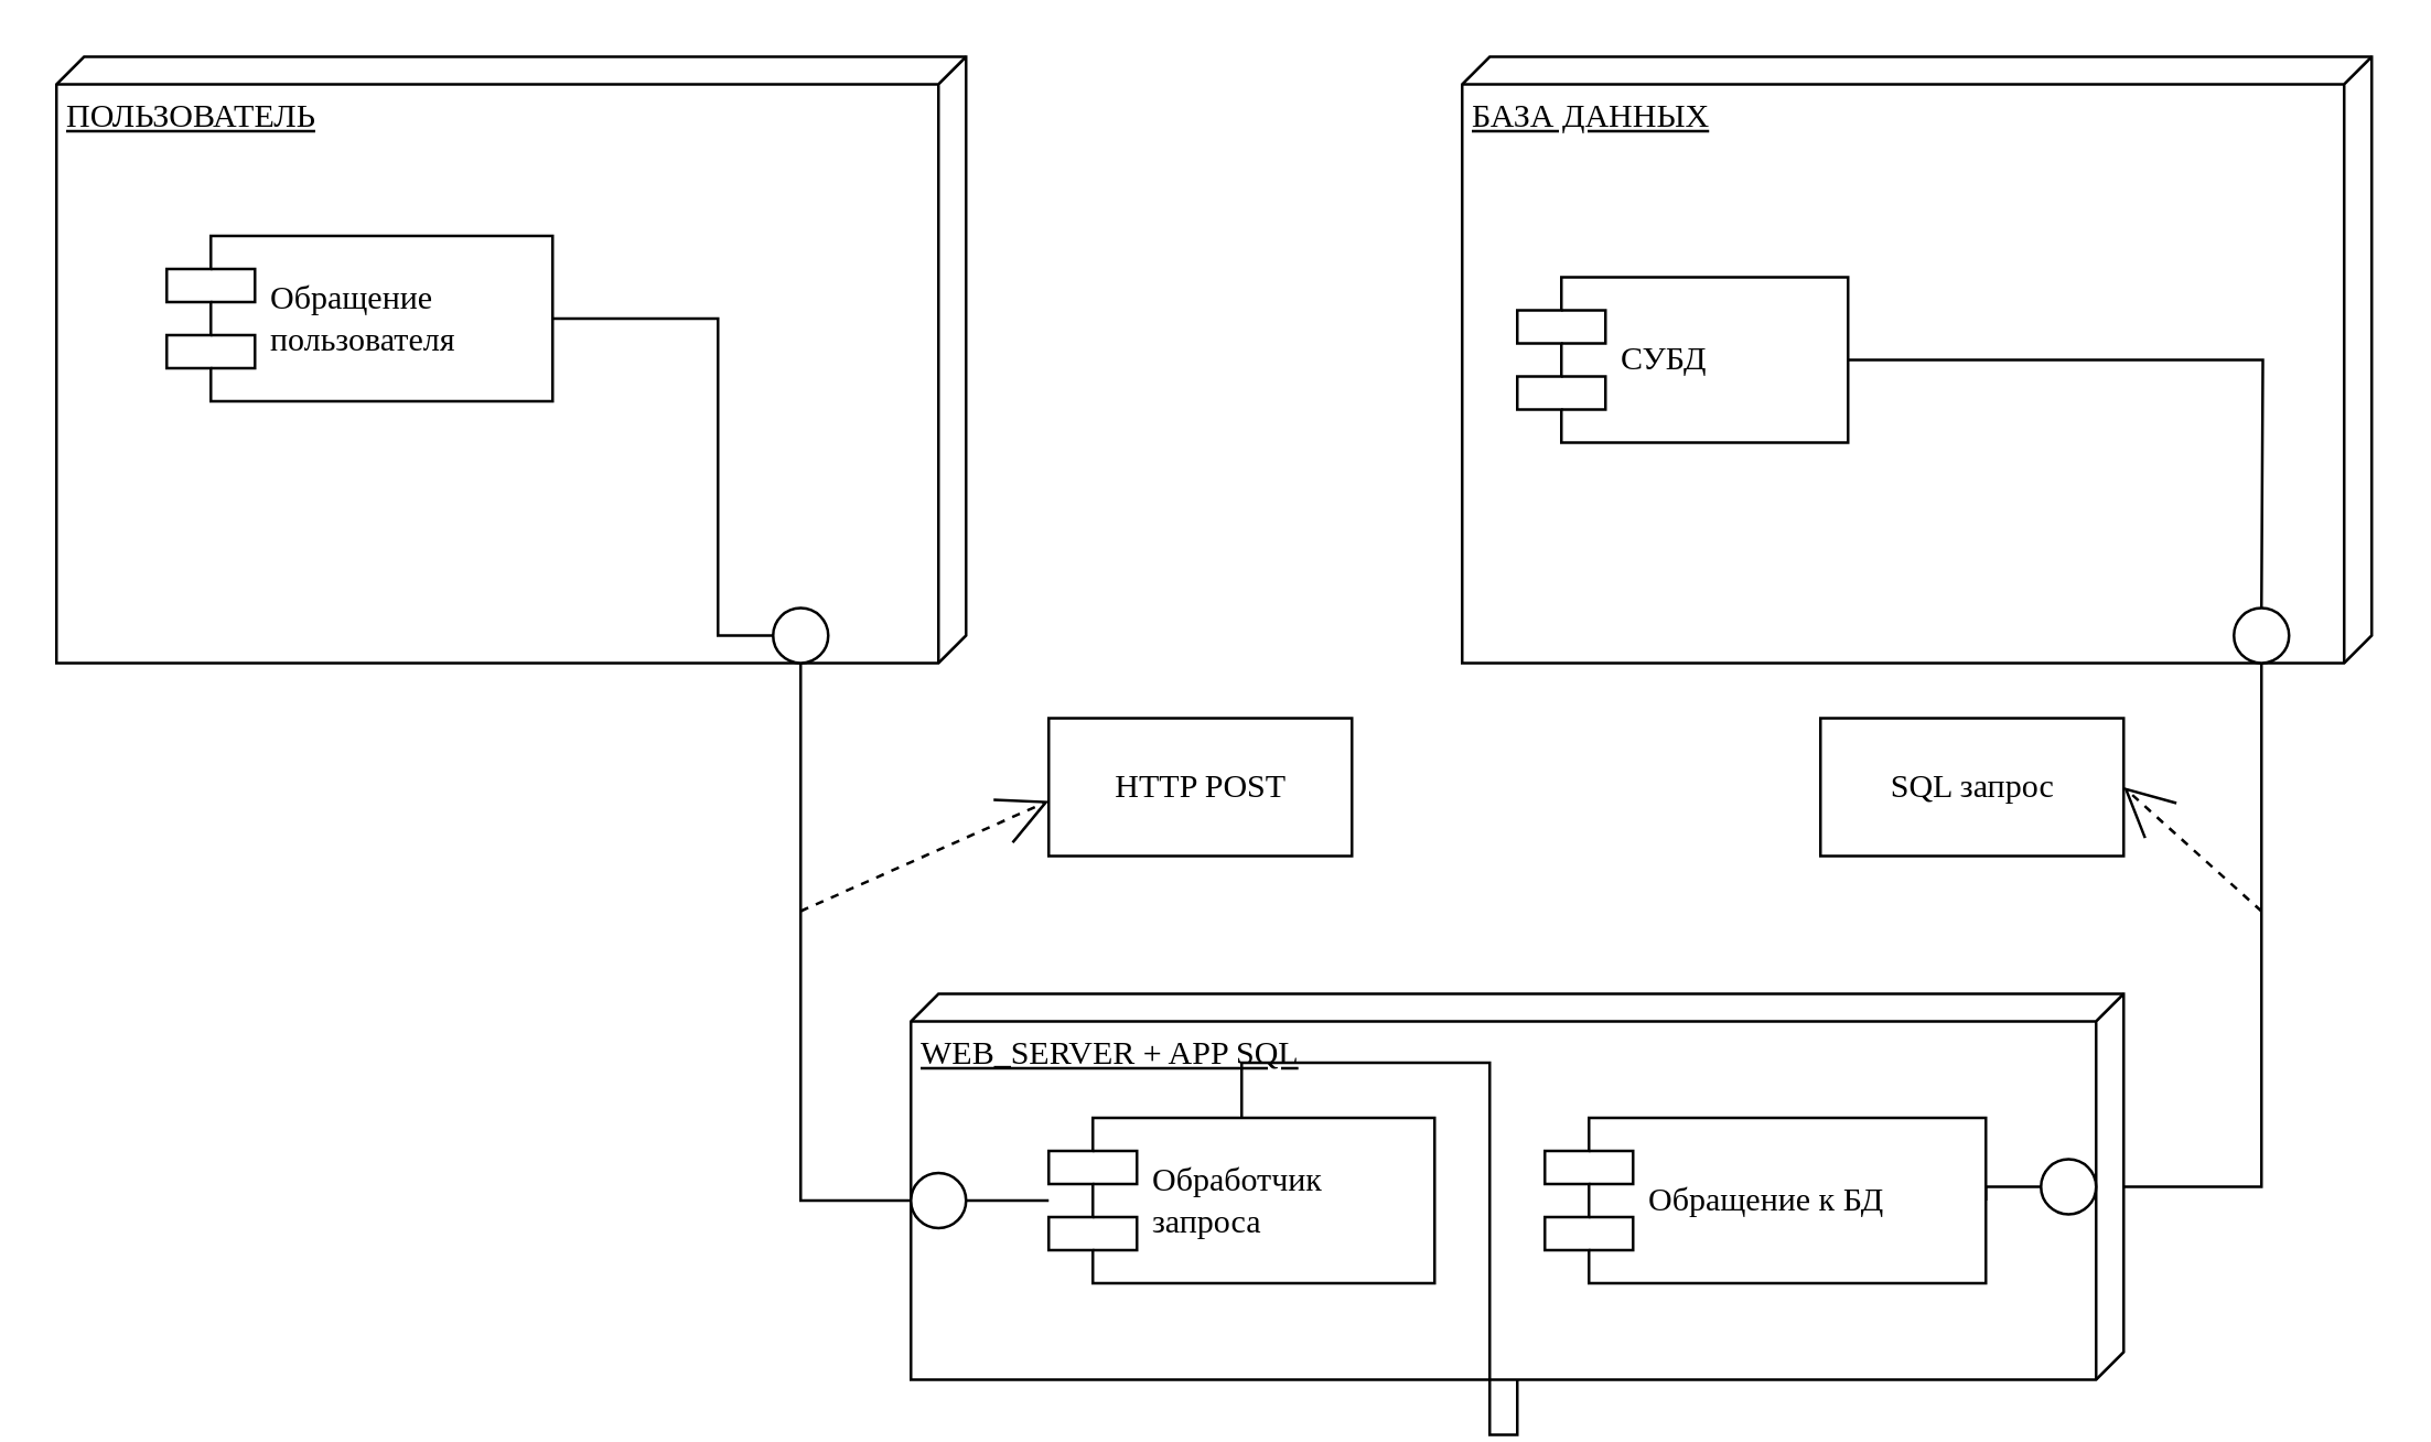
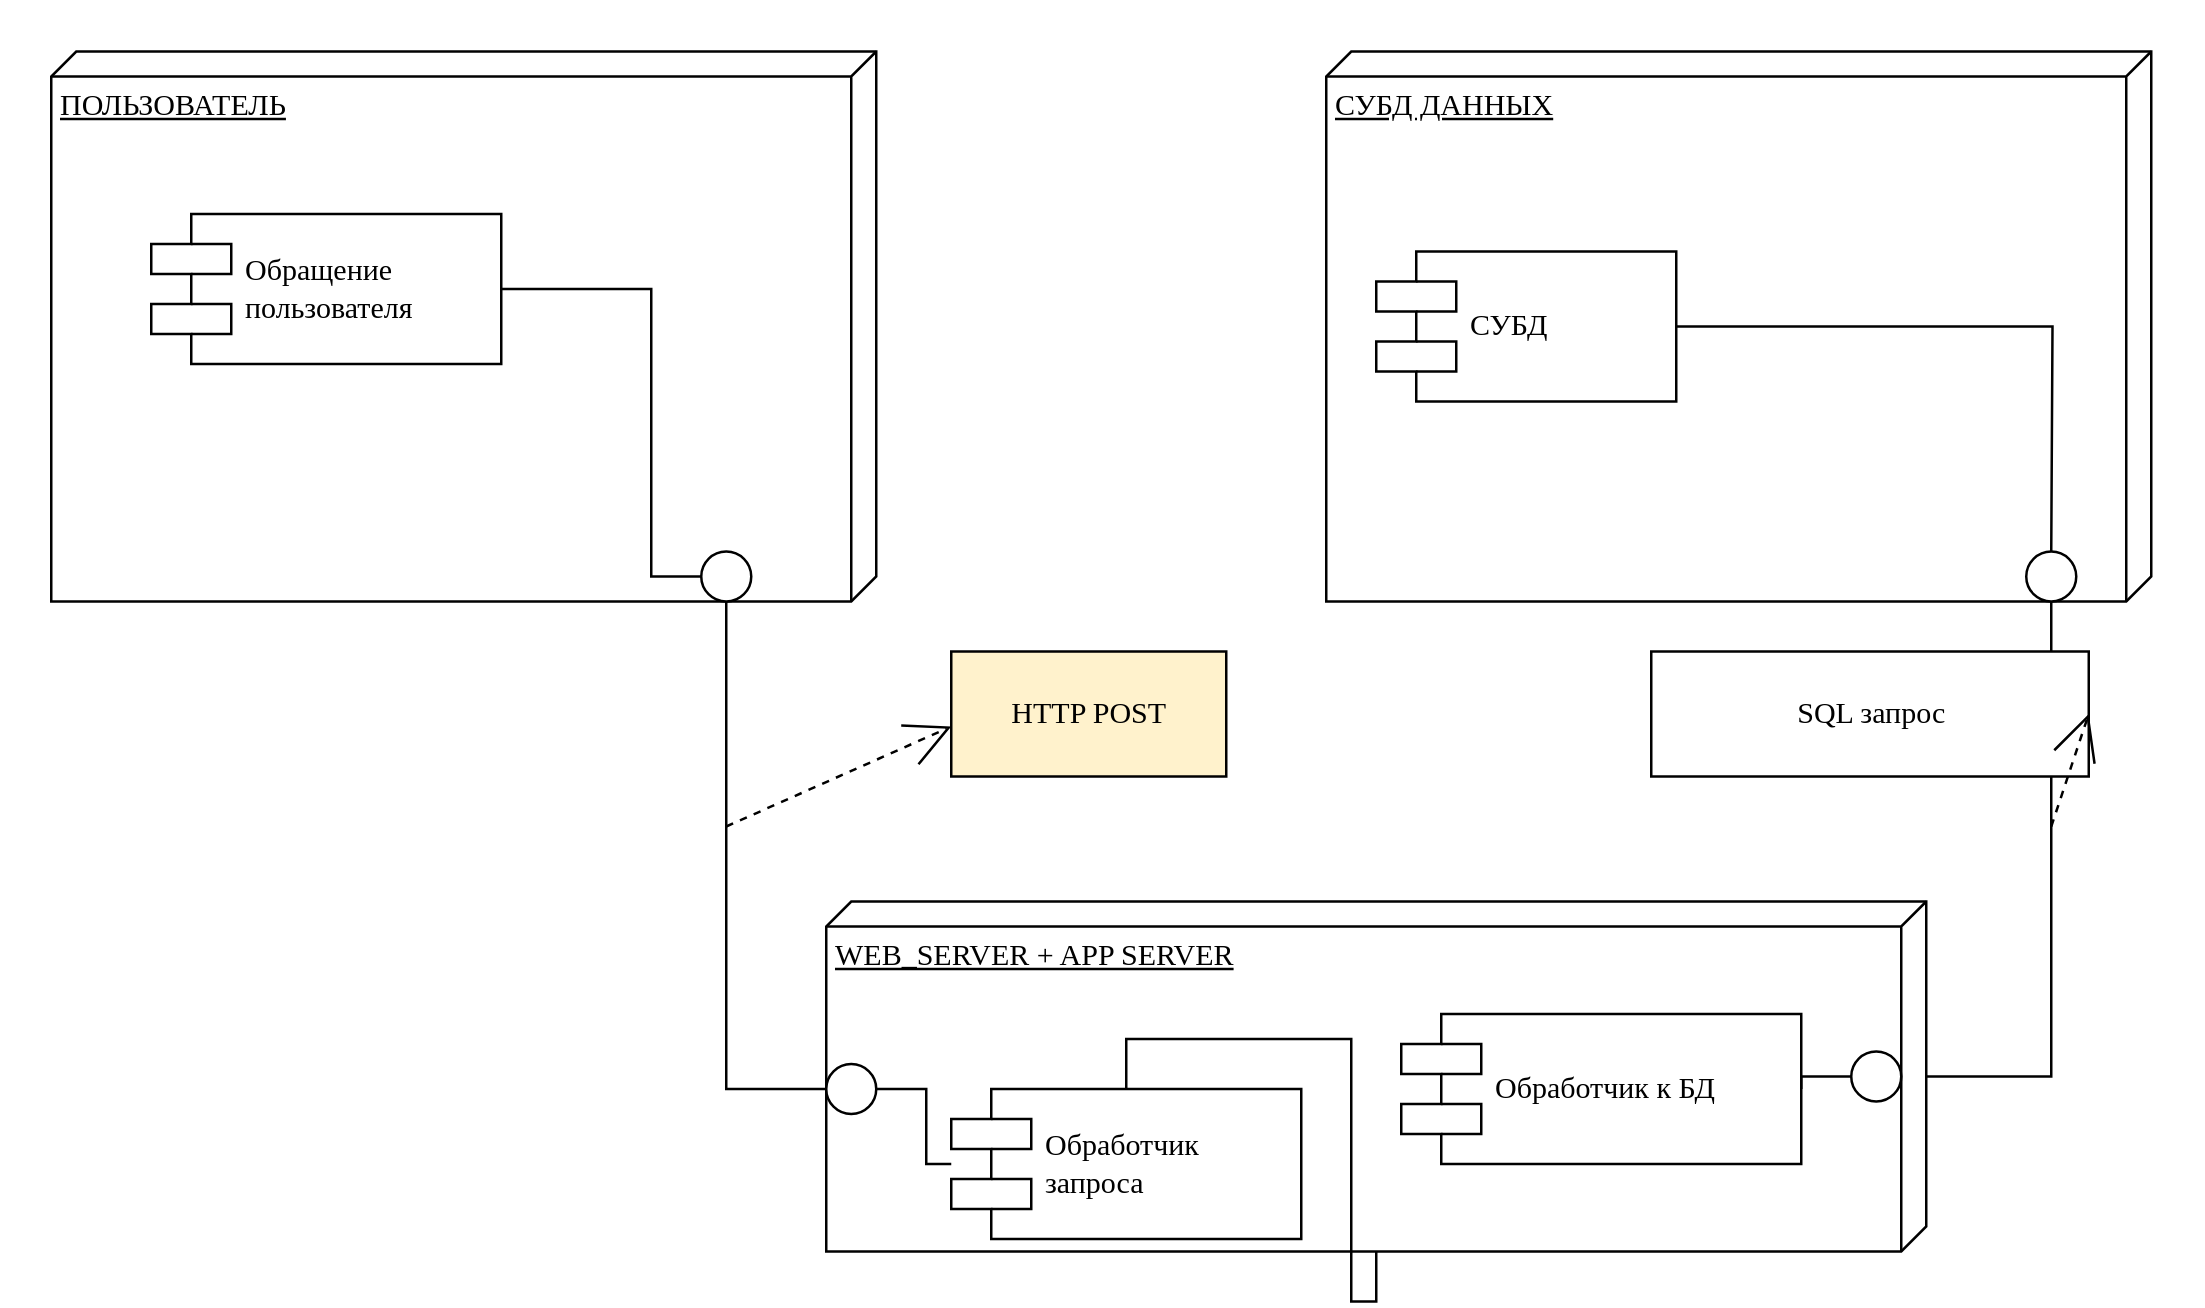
- <mxCell id="3" value="БАЗА ДАННЫХ" style="verticalAlign=top;align=left;spacingTop=8;spacingLeft=2;spacingRight=12;shape=cube;size=10;direction=south;fontStyle=4;html=1;rounded=0;shadow=0;comic=0;labelBackgroundColor=none;strokeWidth=1;fontFamily=Verdana;fontSize=12" parent="1" vertex="1"><mxGeometry x="530" y="20" width="330" height="220" as="geometry" /></mxCell>
+ <mxCell id="3" value="СУБД ДАННЫХ" style="verticalAlign=top;align=left;spacingTop=8;spacingLeft=2;spacingRight=12;shape=cube;size=10;direction=south;fontStyle=4;html=1;rounded=0;shadow=0;comic=0;labelBackgroundColor=none;strokeWidth=1;fontFamily=Verdana;fontSize=12" parent="1" vertex="1"><mxGeometry x="530" y="20" width="330" height="220" as="geometry" /></mxCell>
- <mxCell id="16" value="HTTP POST" style="html=1;rounded=0;shadow=0;comic=0;labelBackgroundColor=none;strokeWidth=1;fontFamily=Verdana;fontSize=12;align=center;" vertex="1" parent="1"><mxGeometry x="380" y="260" width="110" height="50" as="geometry" /></mxCell>
+ <mxCell id="16" value="HTTP POST" style="html=1;rounded=0;shadow=0;comic=0;labelBackgroundColor=none;strokeWidth=1;fontFamily=Verdana;fontSize=12;align=center;fillColor=#fff2cc;" vertex="1" parent="1"><mxGeometry x="380" y="260" width="110" height="50" as="geometry" /></mxCell>
- <mxCell id="22" value="SQL запрос" style="html=1;rounded=0;shadow=0;comic=0;labelBackgroundColor=none;strokeWidth=1;fontFamily=Verdana;fontSize=12;align=center;" vertex="1" parent="1"><mxGeometry x="660" y="260" width="110" height="50" as="geometry" /></mxCell>
+ <mxCell id="22" value="SQL запрос" style="html=1;rounded=0;shadow=0;comic=0;labelBackgroundColor=none;strokeWidth=1;fontFamily=Verdana;fontSize=12;align=center;" vertex="1" parent="1"><mxGeometry x="660" y="260" width="175" height="50" as="geometry" /></mxCell>
- <mxCell id="4" value="WEB_SERVER + APP SQL" style="verticalAlign=top;align=left;spacingTop=8;spacingLeft=2;spacingRight=12;shape=cube;size=10;direction=south;fontStyle=4;html=1;rounded=0;shadow=0;comic=0;labelBackgroundColor=none;strokeWidth=1;fontFamily=Verdana;fontSize=12" parent="1" vertex="1"><mxGeometry x="330" y="360" width="440" height="140" as="geometry" /></mxCell>
+ <mxCell id="4" value="WEB_SERVER + APP SERVER" style="verticalAlign=top;align=left;spacingTop=8;spacingLeft=2;spacingRight=12;shape=cube;size=10;direction=south;fontStyle=4;html=1;rounded=0;shadow=0;comic=0;labelBackgroundColor=none;strokeWidth=1;fontFamily=Verdana;fontSize=12" parent="1" vertex="1"><mxGeometry x="330" y="360" width="440" height="140" as="geometry" /></mxCell>
- <mxCell id="11" value="Обработчик&amp;nbsp;&lt;br&gt;запроса" style="shape=component;align=left;spacingLeft=36;rounded=0;shadow=0;comic=0;labelBackgroundColor=none;strokeWidth=1;fontFamily=Verdana;fontSize=12;html=1;" parent="1" vertex="1"><mxGeometry x="380" y="405" width="140" height="60" as="geometry" /></mxCell>
+ <mxCell id="11" value="Обработчик&amp;nbsp;&lt;br&gt;запроса" style="shape=component;align=left;spacingLeft=36;rounded=0;shadow=0;comic=0;labelBackgroundColor=none;strokeWidth=1;fontFamily=Verdana;fontSize=12;html=1;" parent="1" vertex="1"><mxGeometry x="380" y="435" width="140" height="60" as="geometry" /></mxCell>
- <mxCell id="19" value="Обращение к БД" style="shape=component;align=left;spacingLeft=36;rounded=0;shadow=0;comic=0;labelBackgroundColor=none;strokeWidth=1;fontFamily=Verdana;fontSize=12;html=1;" vertex="1" parent="1"><mxGeometry x="560" y="405" width="160" height="60" as="geometry" /></mxCell>
+ <mxCell id="19" value="Обработчик к БД" style="shape=component;align=left;spacingLeft=36;rounded=0;shadow=0;comic=0;labelBackgroundColor=none;strokeWidth=1;fontFamily=Verdana;fontSize=12;html=1;" vertex="1" parent="1"><mxGeometry x="560" y="405" width="160" height="60" as="geometry" /></mxCell>
